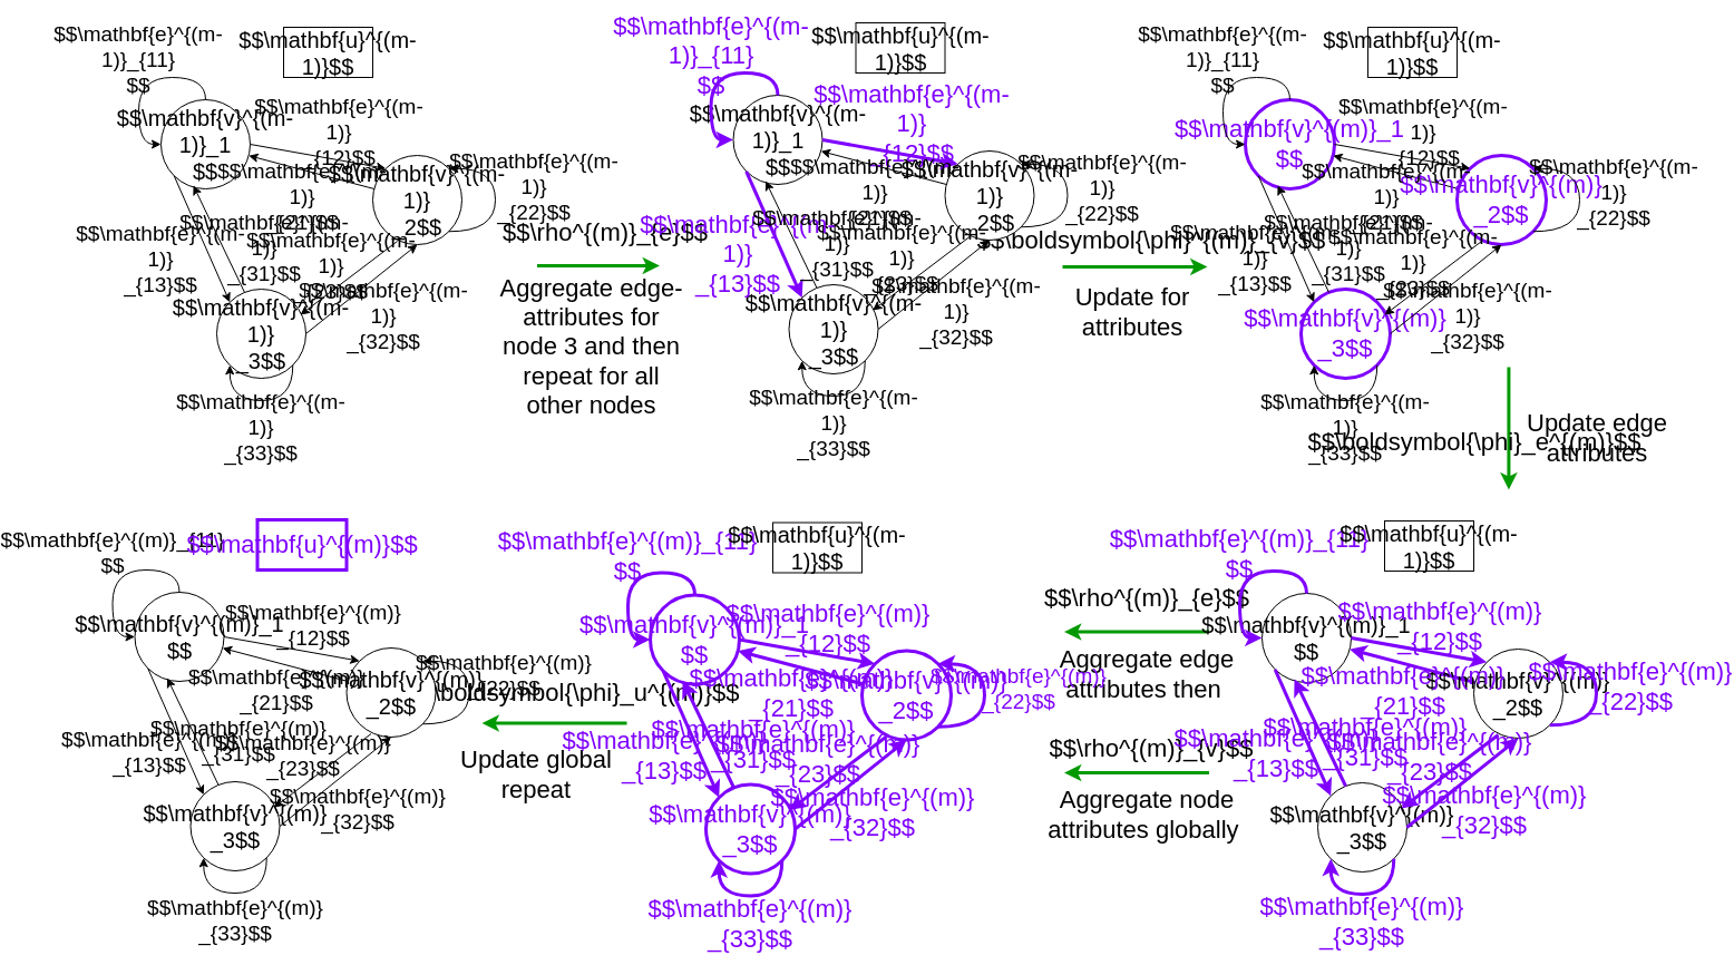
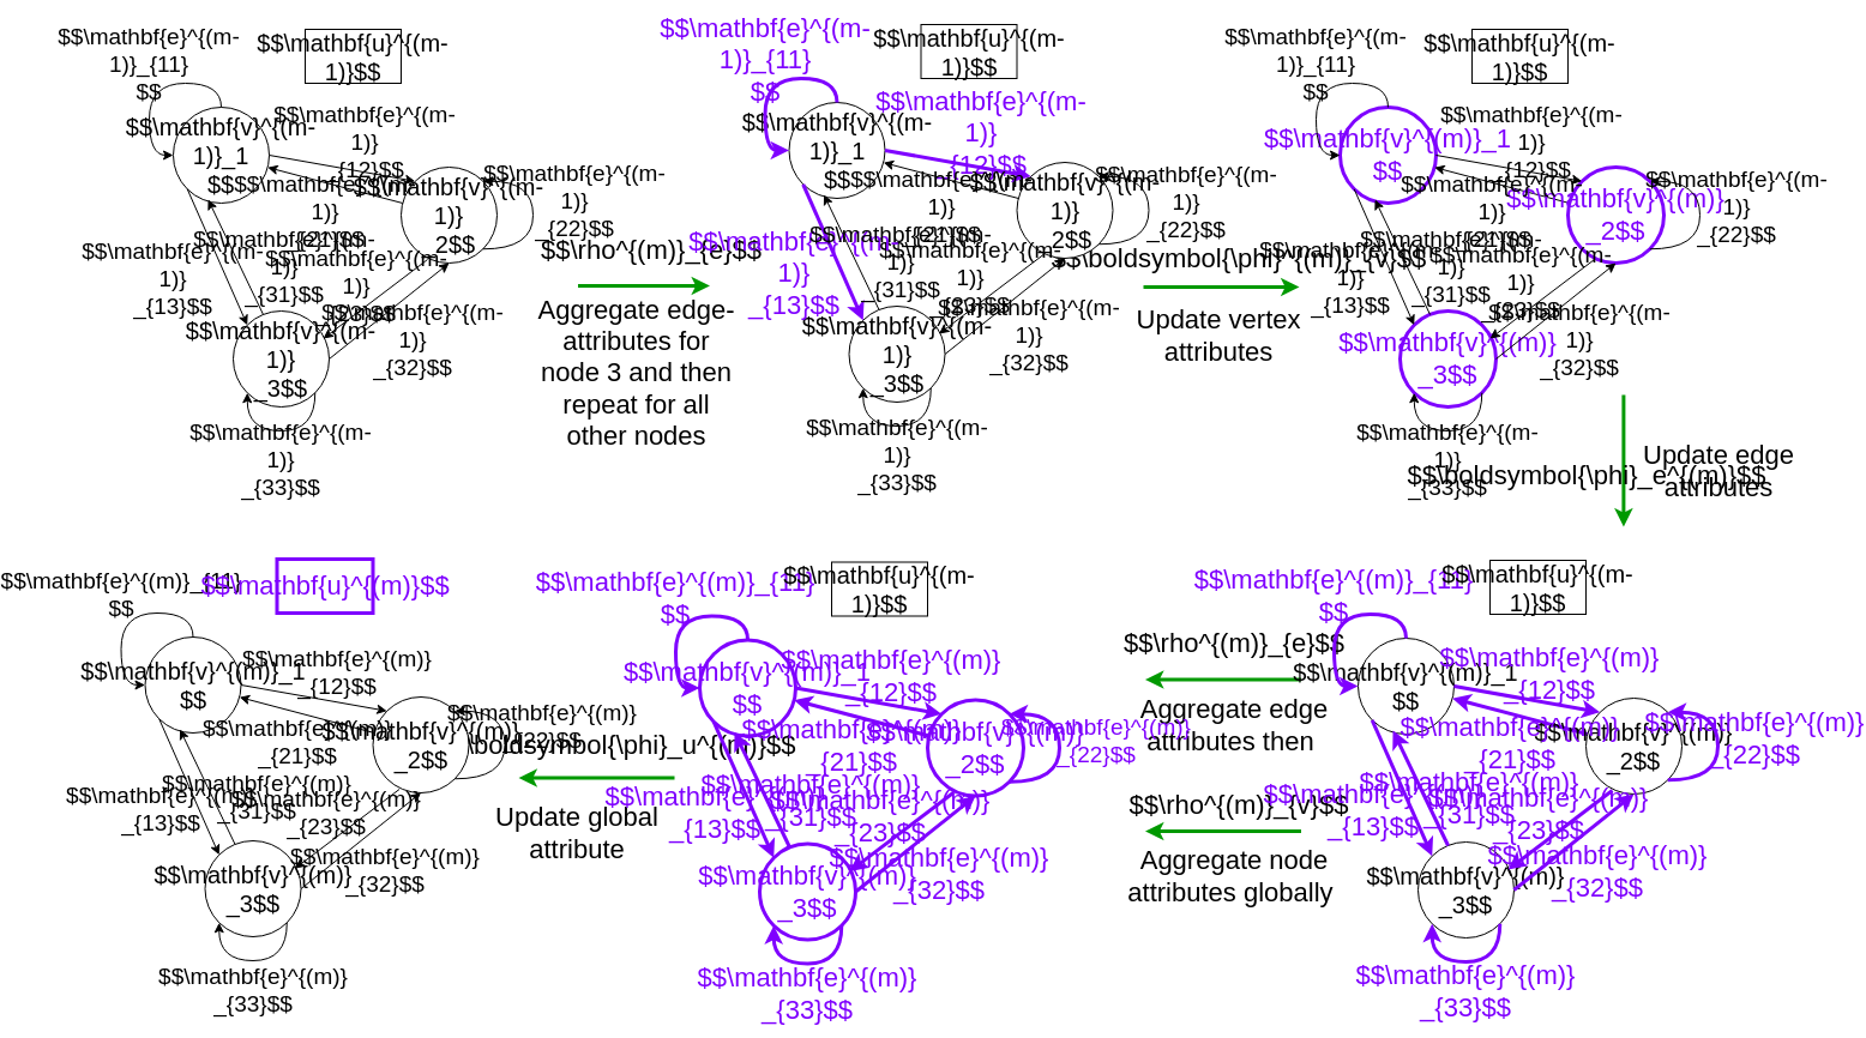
- <mxCell id="31" value="&lt;font style=&quot;font-size: 22px;&quot;&gt;Update for attributes&lt;/font&gt;" style="text;html=1;strokeColor=none;fillColor=none;align=center;verticalAlign=middle;whiteSpace=wrap;rounded=0;fontSize=22;fontColor=default;strokeWidth=1;" parent="1" vertex="1"><mxGeometry x="893" y="265" width="145.5" height="30" as="geometry" /></mxCell>
+ <mxCell id="31" value="&lt;font style=&quot;font-size: 22px;&quot;&gt;Update vertex attributes&lt;/font&gt;" style="text;html=1;strokeColor=none;fillColor=none;align=center;verticalAlign=middle;whiteSpace=wrap;rounded=0;fontSize=22;fontColor=default;strokeWidth=1;" parent="1" vertex="1"><mxGeometry x="893" y="265" width="145.5" height="30" as="geometry" /></mxCell>
- <mxCell id="37" value="&lt;font style=&quot;font-size: 22px;&quot;&gt;Update global repeat&lt;/font&gt;" style="text;html=1;strokeColor=none;fillColor=none;align=center;verticalAlign=middle;whiteSpace=wrap;rounded=0;fontSize=22;fontColor=#000000;strokeWidth=1;" parent="1" vertex="1"><mxGeometry x="351" y="679.5" width="159.5" height="30" as="geometry" /></mxCell>
+ <mxCell id="37" value="&lt;font style=&quot;font-size: 22px;&quot;&gt;Update global attribute&lt;/font&gt;" style="text;html=1;strokeColor=none;fillColor=none;align=center;verticalAlign=middle;whiteSpace=wrap;rounded=0;fontSize=22;fontColor=#000000;strokeWidth=1;" parent="1" vertex="1"><mxGeometry x="351" y="679.5" width="159.5" height="30" as="geometry" /></mxCell>
